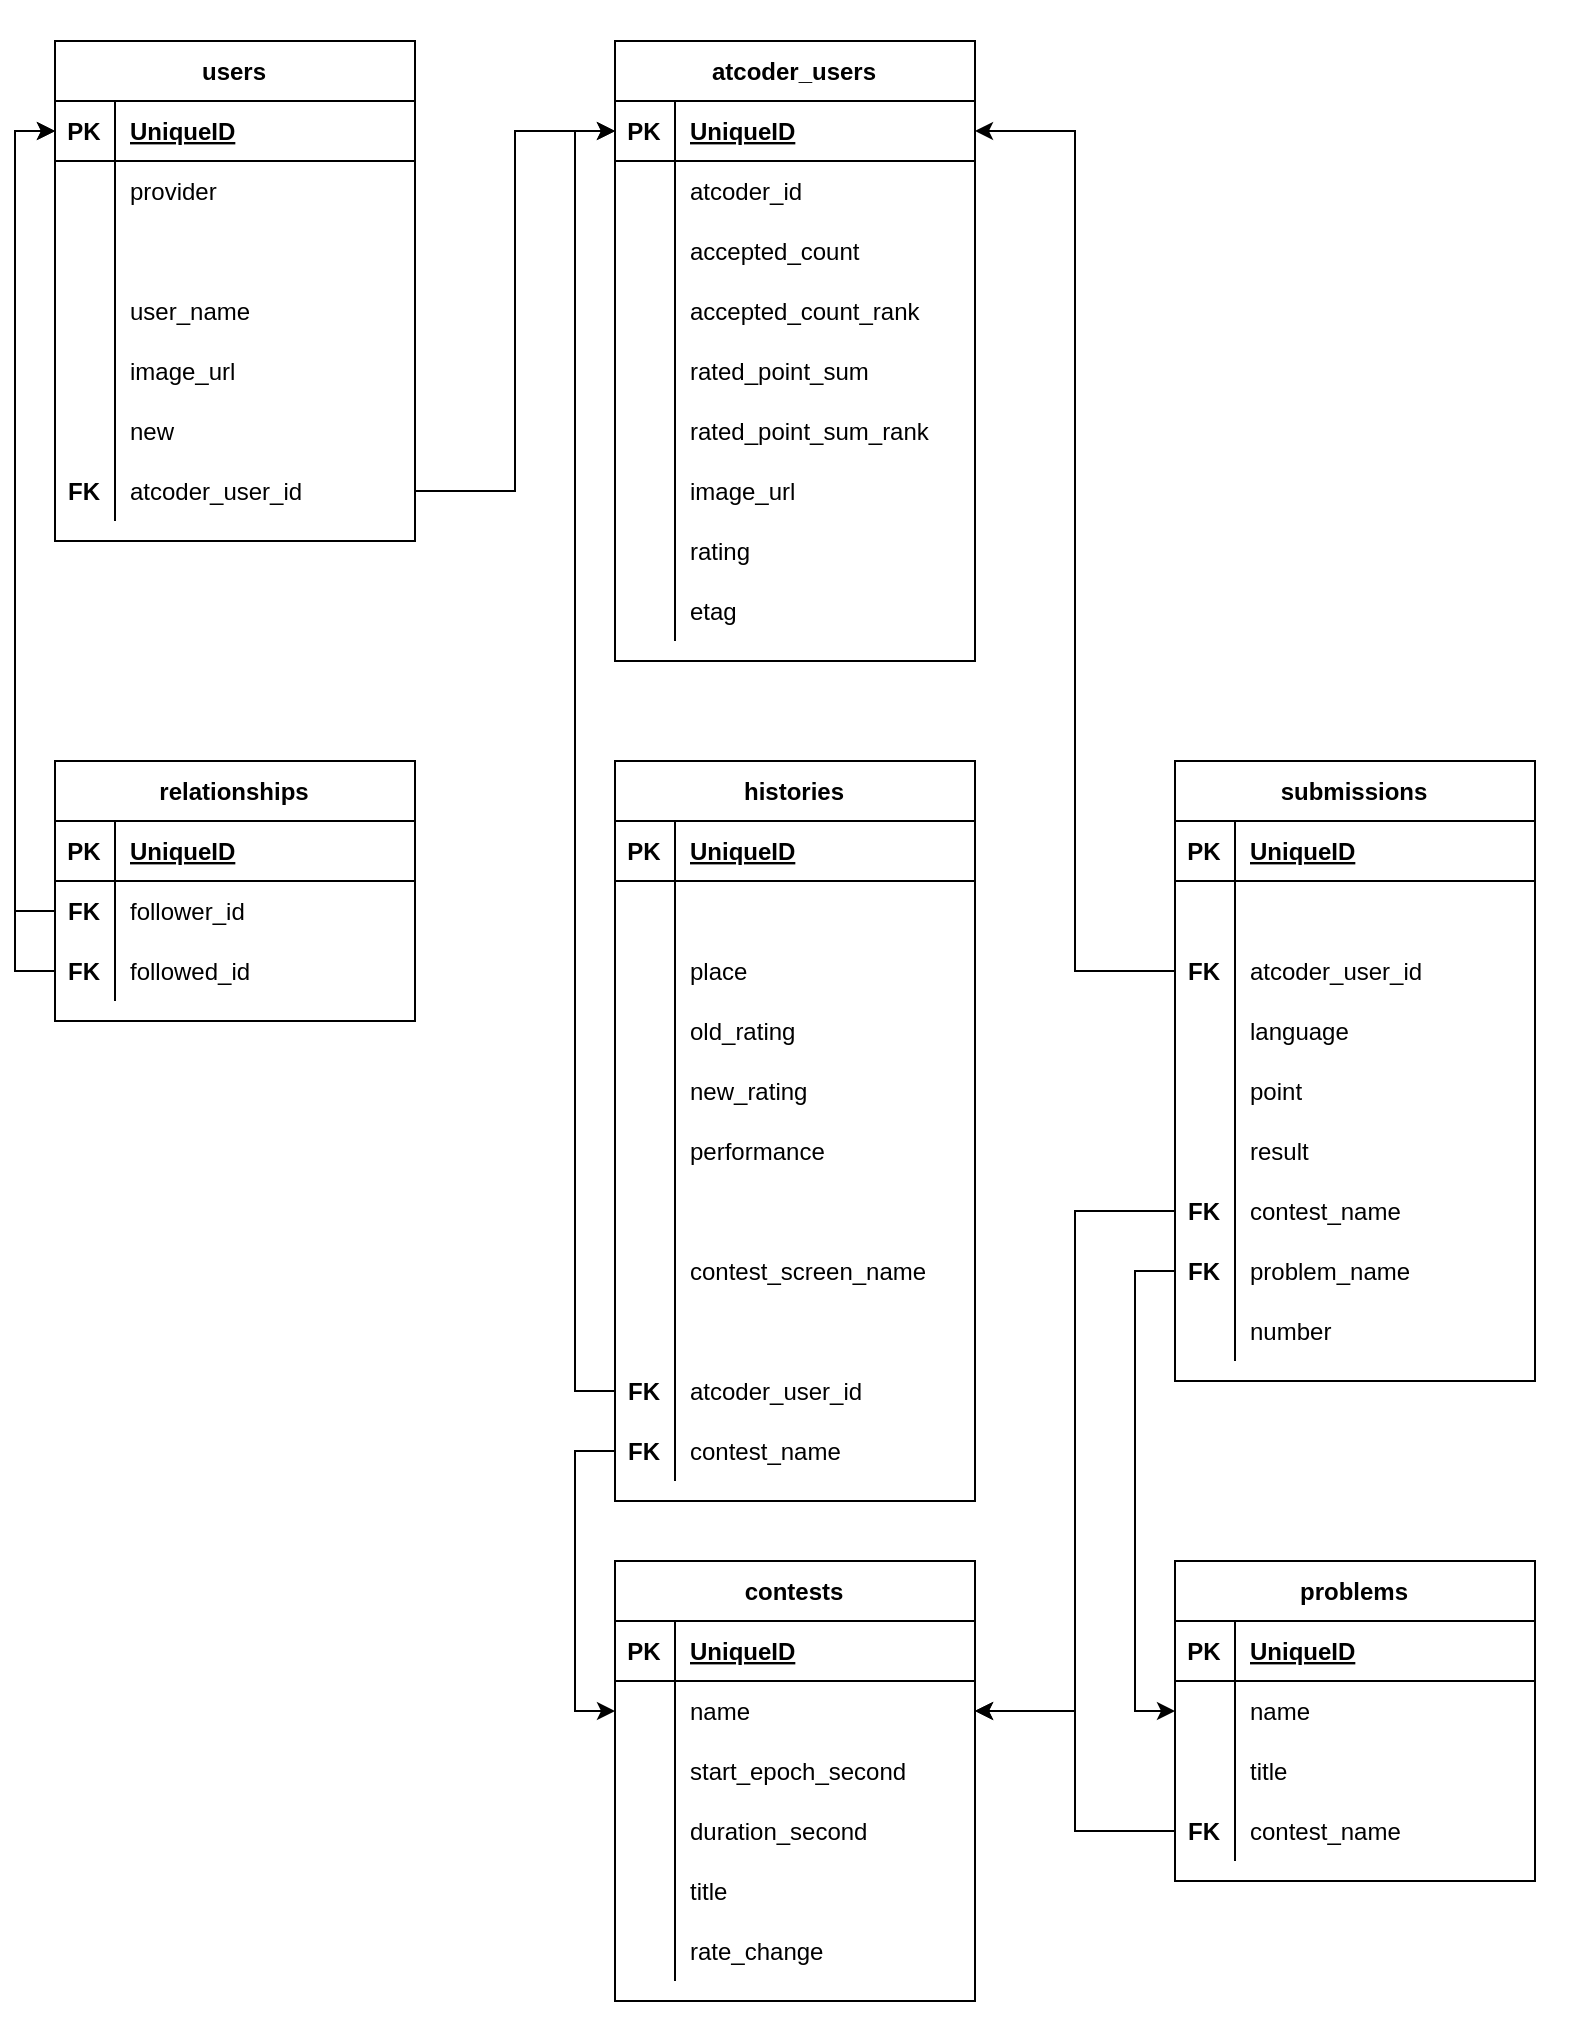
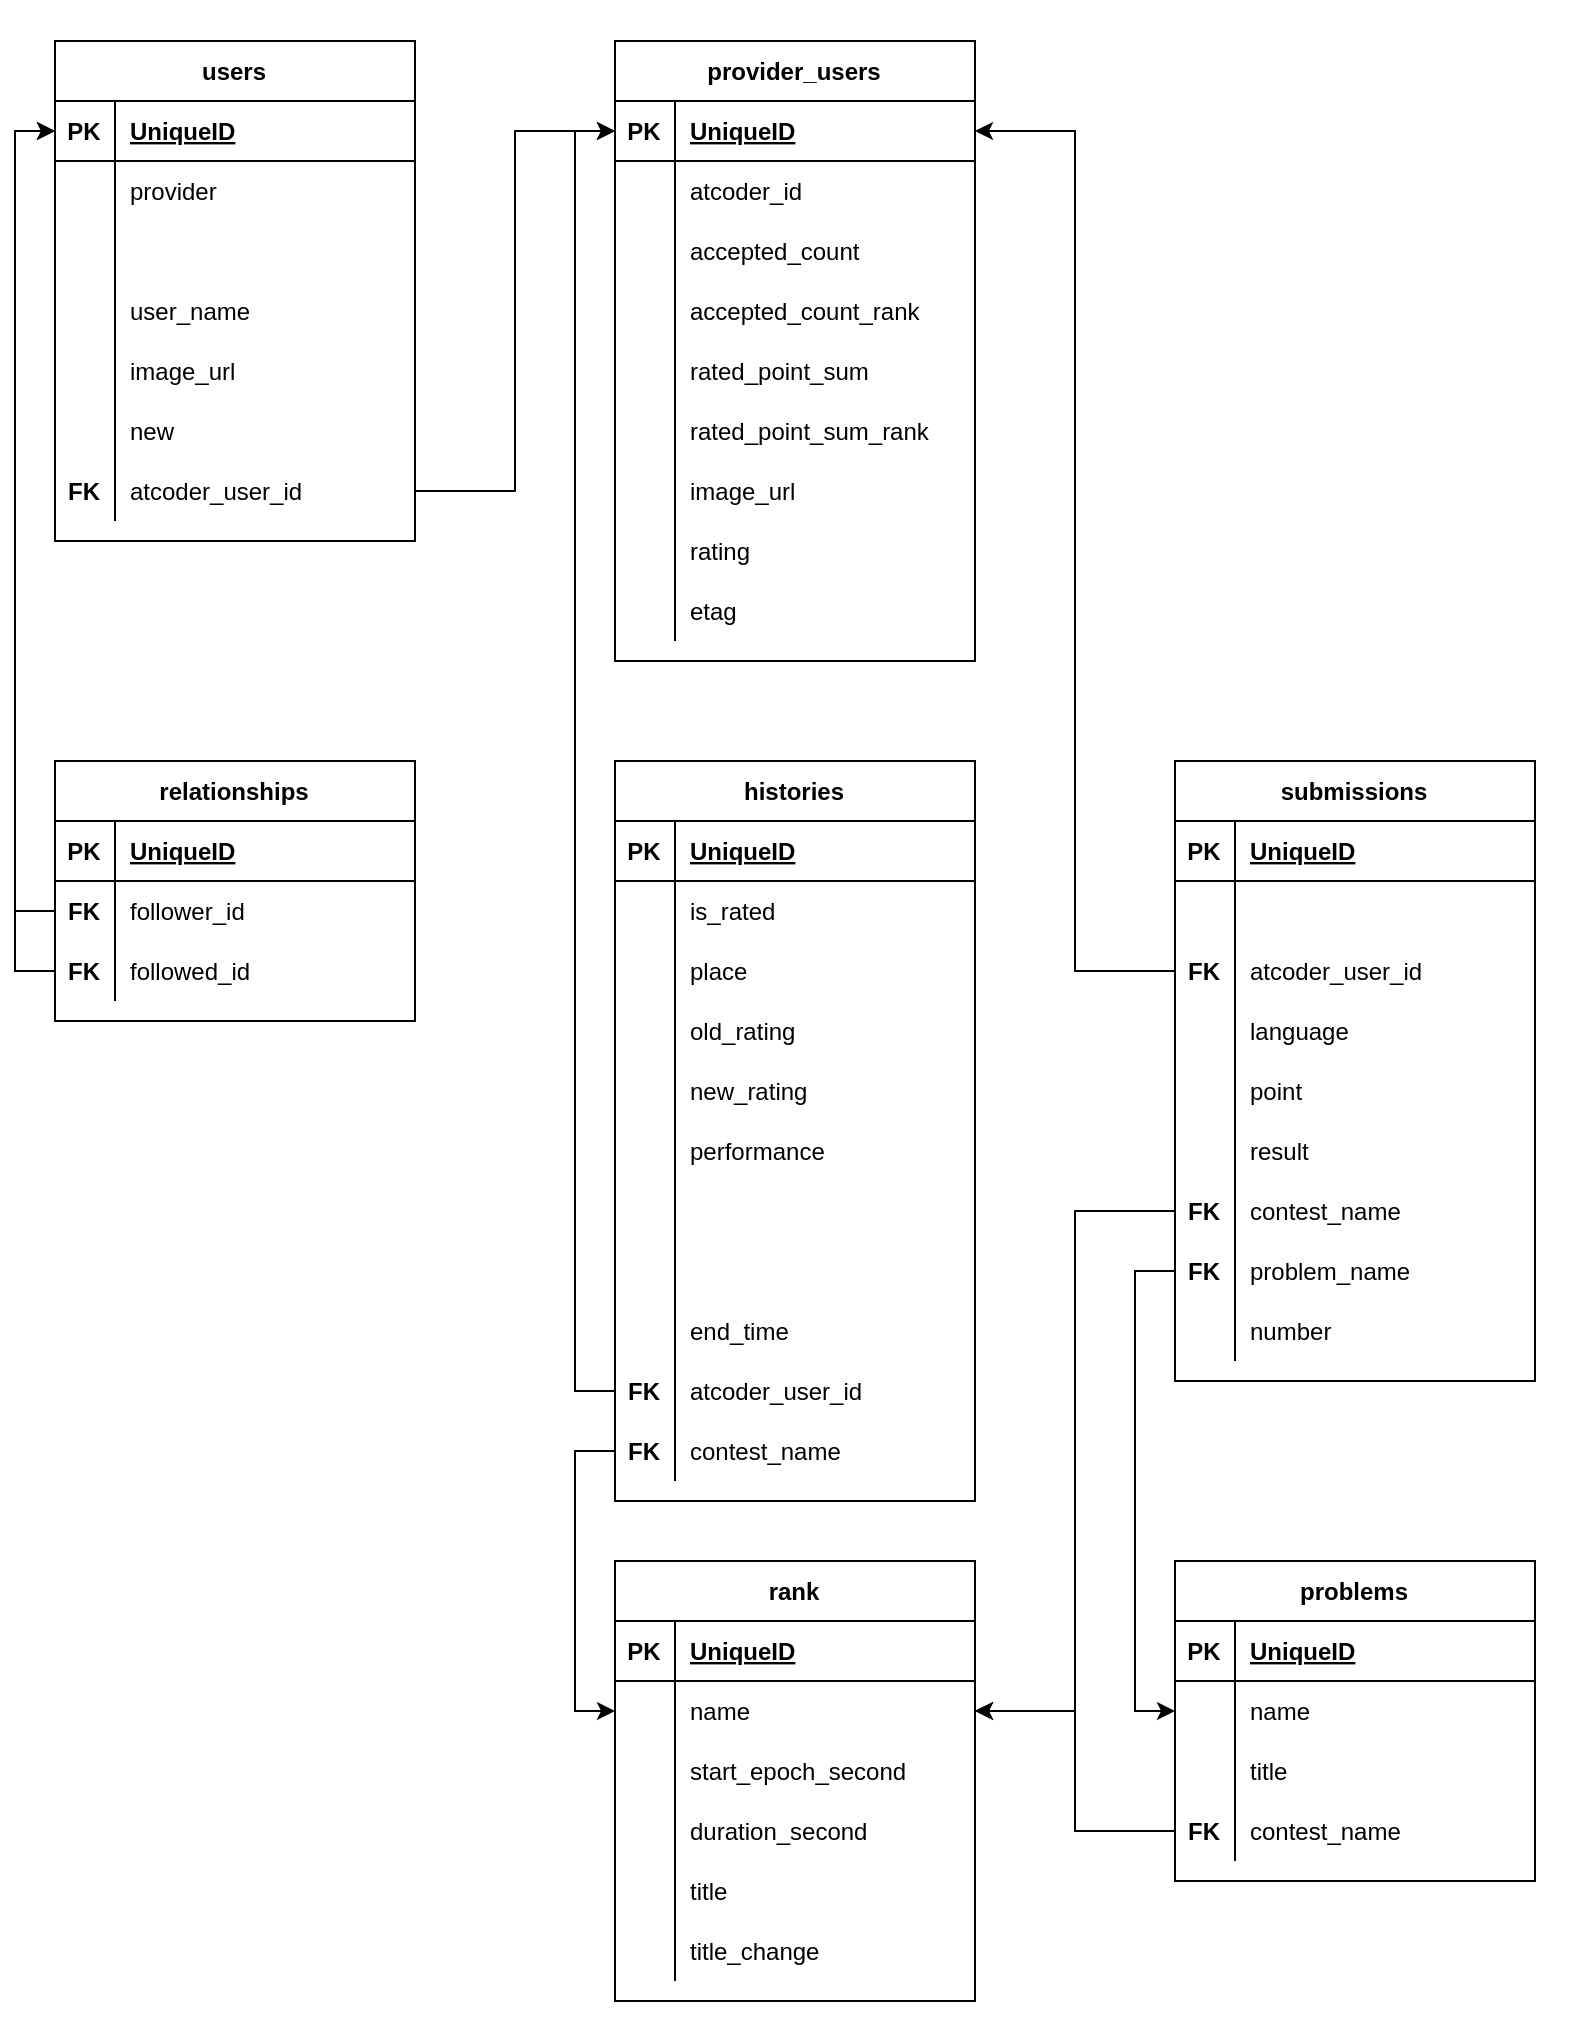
- <mxCell id="64" value="atcoder_users" style="shape=table;startSize=30;container=1;collapsible=1;childLayout=tableLayout;fixedRows=1;rowLines=0;fontStyle=1;align=center;resizeLast=1;" vertex="1" parent="1"><mxGeometry x="300" y="20" width="180" height="310" as="geometry" /></mxCell>
+ <mxCell id="64" value="provider_users" style="shape=table;startSize=30;container=1;collapsible=1;childLayout=tableLayout;fixedRows=1;rowLines=0;fontStyle=1;align=center;resizeLast=1;" vertex="1" parent="1"><mxGeometry x="300" y="20" width="180" height="310" as="geometry" /></mxCell>
+ <mxCell id="98" value="is_rated" style="shape=partialRectangle;connectable=0;fillColor=none;top=0;left=0;bottom=0;right=0;align=left;spacingLeft=6;overflow=hidden;" vertex="1" parent="96"><mxGeometry x="30" width="150" height="30" as="geometry" /></mxCell>
- <mxCell id="115" value="contest_screen_name" style="shape=partialRectangle;connectable=0;fillColor=none;top=0;left=0;bottom=0;right=0;align=left;spacingLeft=6;overflow=hidden;" vertex="1" parent="113"><mxGeometry x="30" width="150" height="30" as="geometry" /></mxCell>
+ <mxCell id="118" value="end_time" style="shape=partialRectangle;connectable=0;fillColor=none;top=0;left=0;bottom=0;right=0;align=left;spacingLeft=6;overflow=hidden;" vertex="1" parent="116"><mxGeometry x="30" width="150" height="30" as="geometry" /></mxCell>
- <mxCell id="125" value="contests" style="shape=table;startSize=30;container=1;collapsible=1;childLayout=tableLayout;fixedRows=1;rowLines=0;fontStyle=1;align=center;resizeLast=1;" vertex="1" parent="1"><mxGeometry x="300" y="780" width="180" height="220" as="geometry" /></mxCell>
+ <mxCell id="125" value="rank" style="shape=table;startSize=30;container=1;collapsible=1;childLayout=tableLayout;fixedRows=1;rowLines=0;fontStyle=1;align=center;resizeLast=1;" vertex="1" parent="1"><mxGeometry x="300" y="780" width="180" height="220" as="geometry" /></mxCell>
- <mxCell id="143" value="rate_change" style="shape=partialRectangle;connectable=0;fillColor=none;top=0;left=0;bottom=0;right=0;align=left;spacingLeft=6;overflow=hidden;" vertex="1" parent="141"><mxGeometry x="30" width="150" height="30" as="geometry" /></mxCell>
+ <mxCell id="143" value="title_change" style="shape=partialRectangle;connectable=0;fillColor=none;top=0;left=0;bottom=0;right=0;align=left;spacingLeft=6;overflow=hidden;" vertex="1" parent="141"><mxGeometry x="30" width="150" height="30" as="geometry" /></mxCell>
